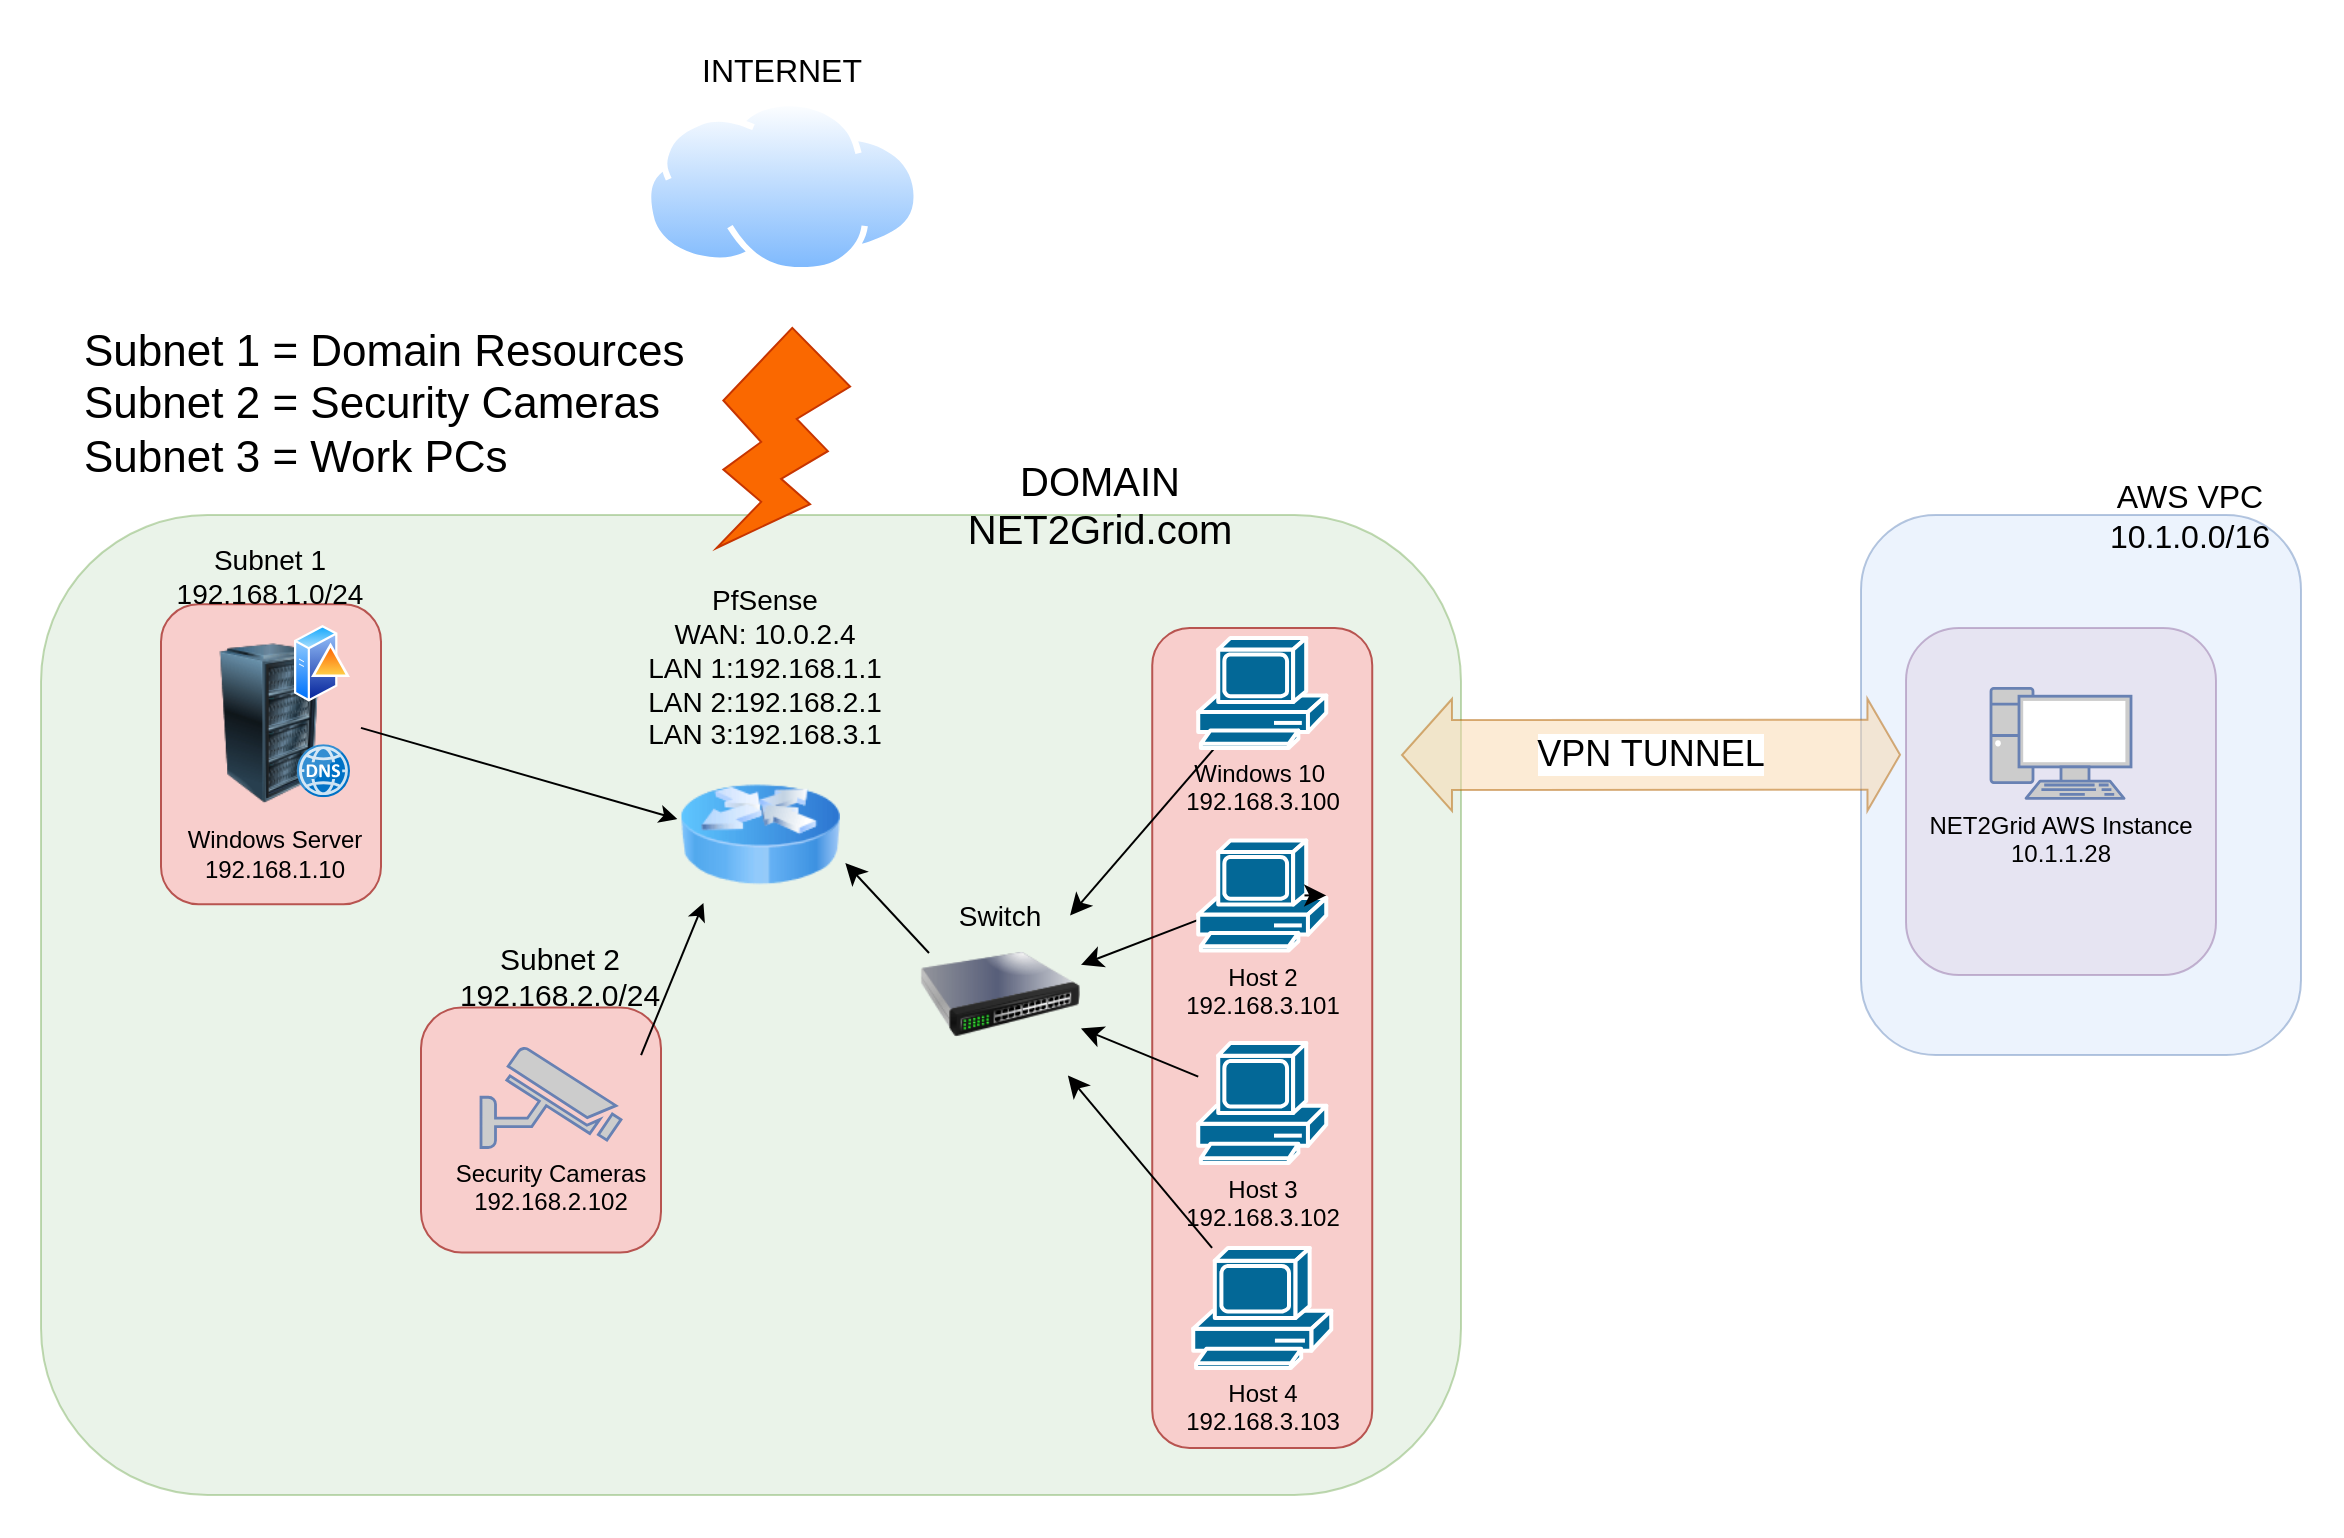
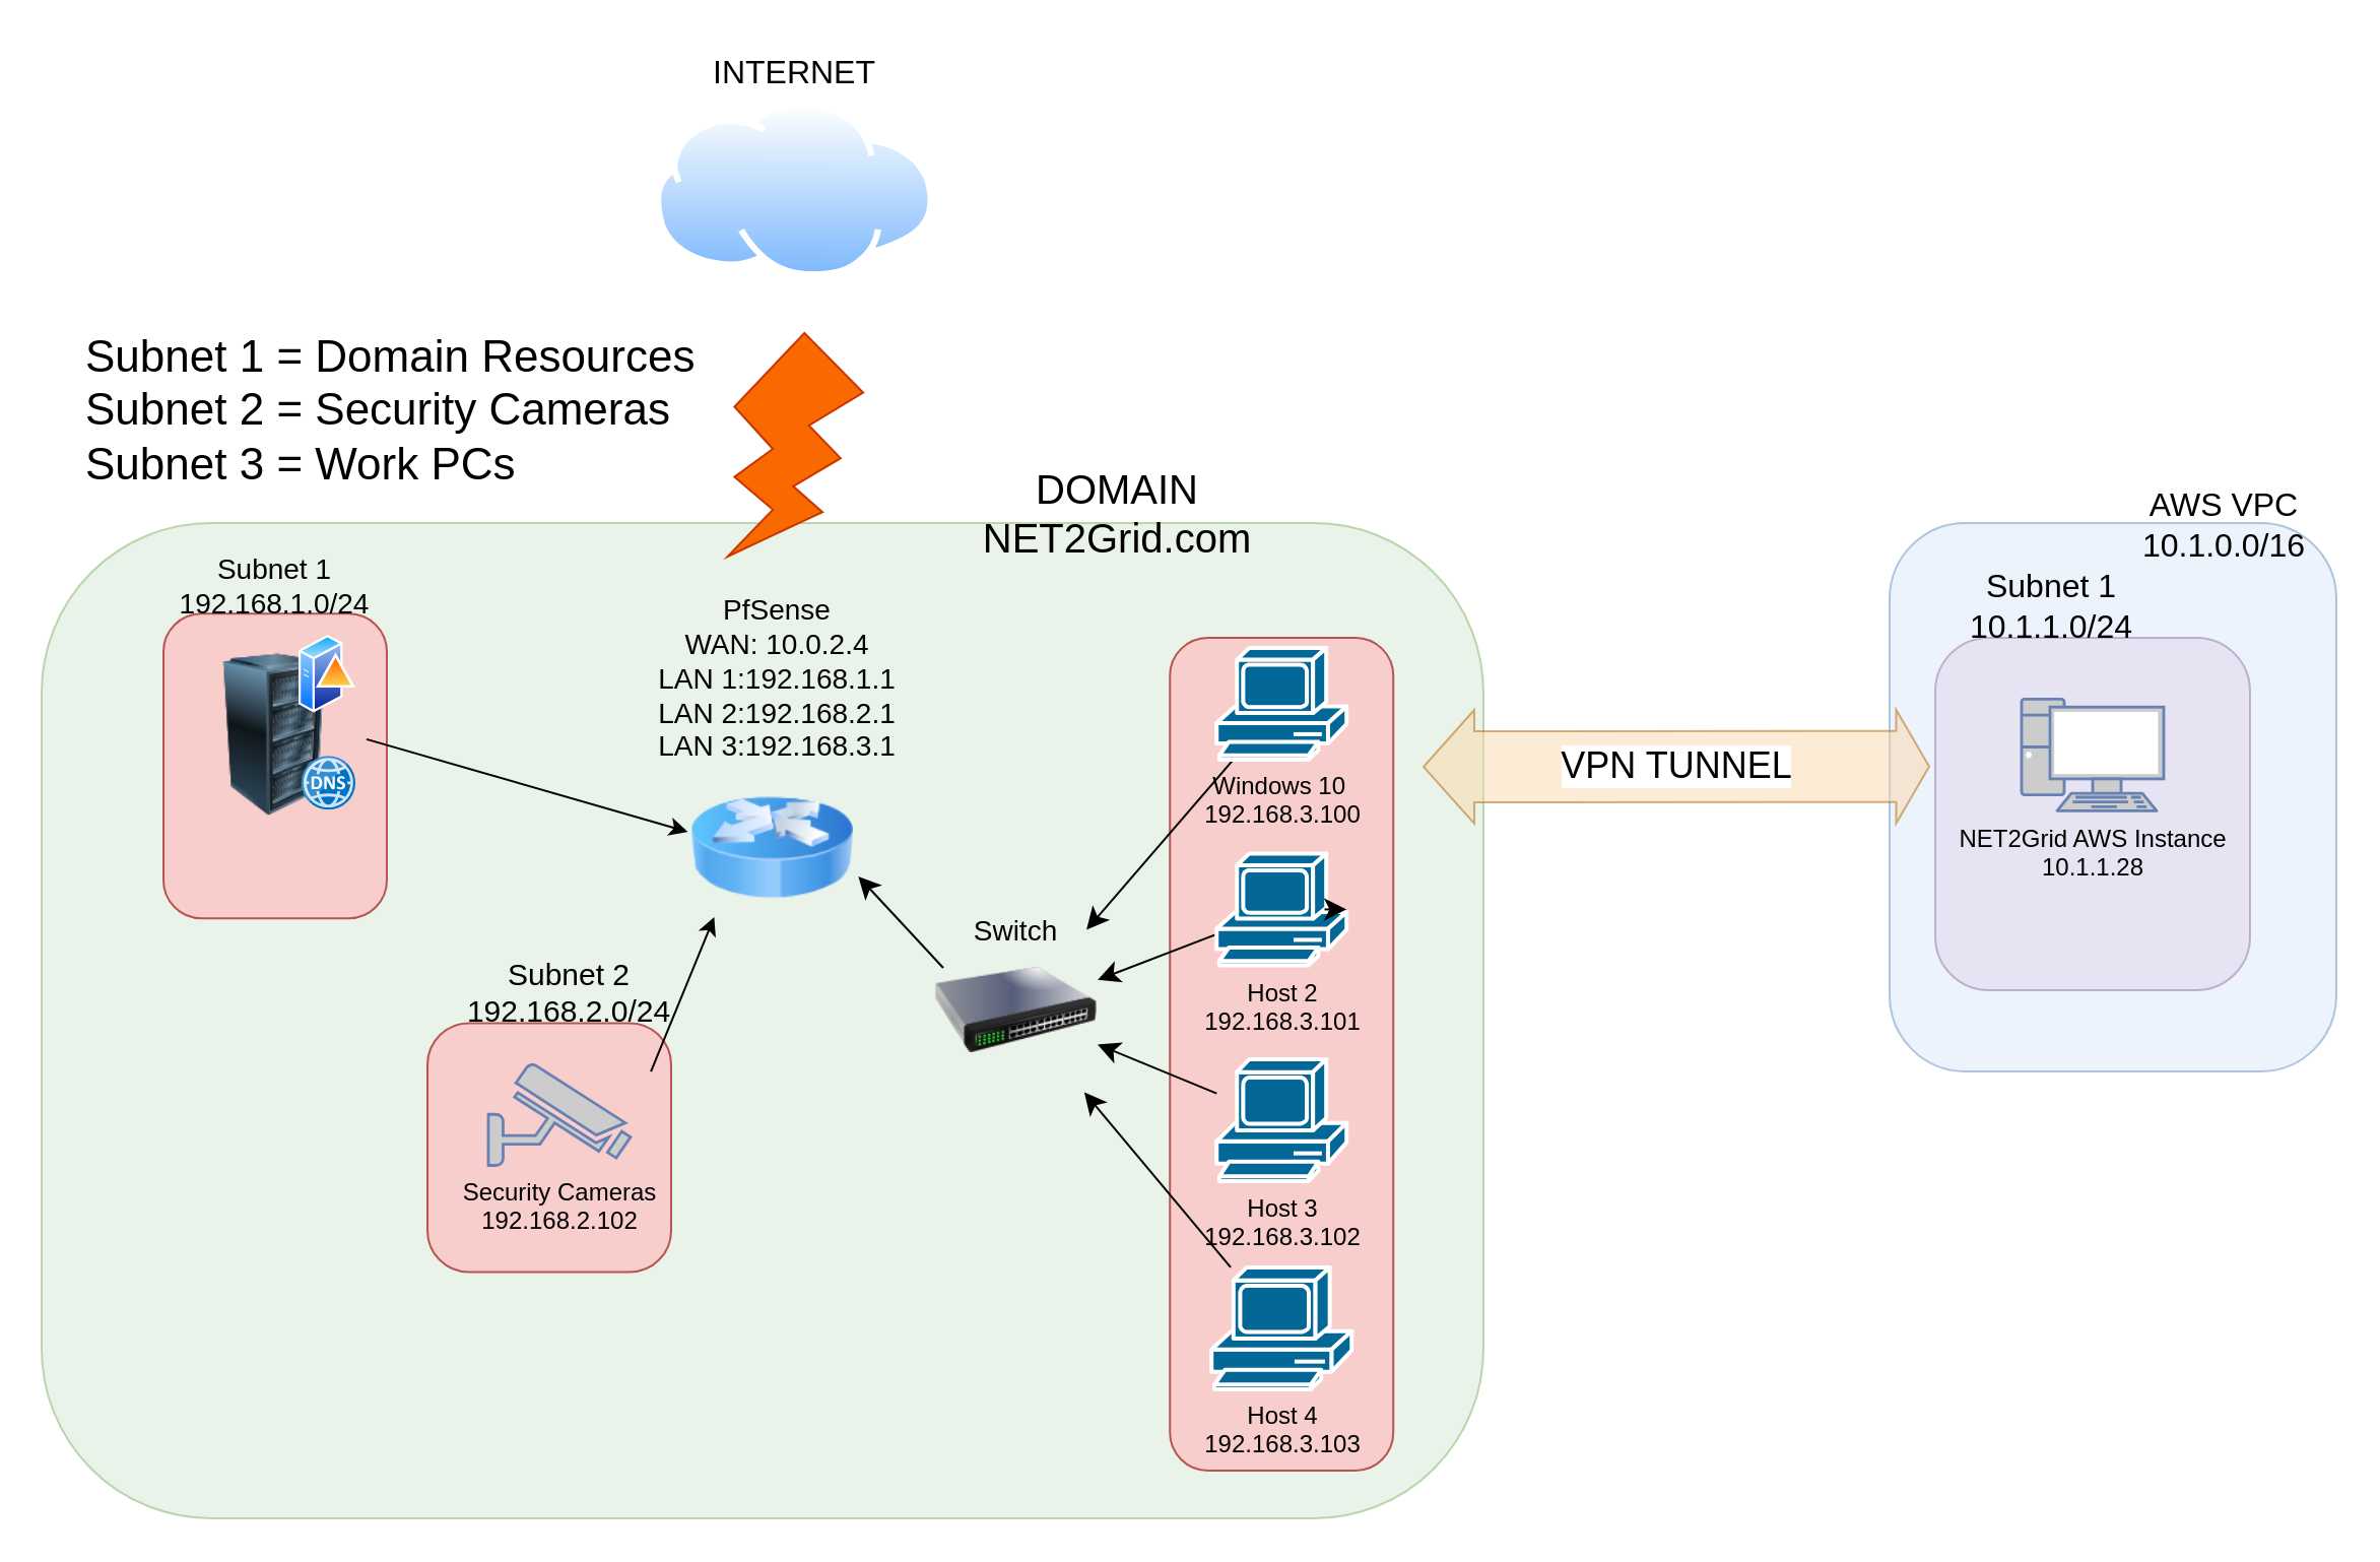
+ <mxCell id="26" value="&lt;span style=&quot;font-size: 16px;&quot;&gt;Subnet 1&lt;/span&gt;&lt;div&gt;&lt;span style=&quot;font-size: 16px;&quot;&gt;10.1.1.0/24&lt;/span&gt;&lt;/div&gt;" style="text;strokeColor=none;align=center;fillColor=none;html=1;verticalAlign=middle;whiteSpace=wrap;rounded=0;" vertex="1" parent="1"><mxGeometry x="970" y="283.46" width="80" height="30" as="geometry" /></mxCell>
- <mxCell id="34" value="&lt;div&gt;Windows Server 192.168.1.10&lt;/div&gt;" style="text;strokeColor=none;align=center;fillColor=none;html=1;verticalAlign=middle;whiteSpace=wrap;rounded=0;" vertex="1" parent="1"><mxGeometry x="85" y="412" width="105" height="30" as="geometry" /></mxCell>
